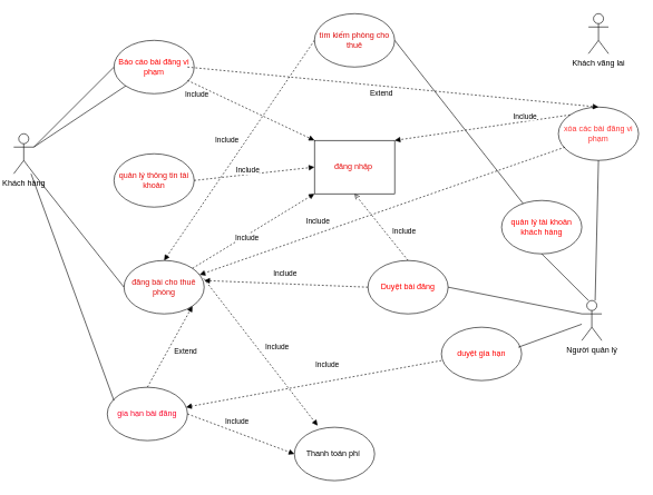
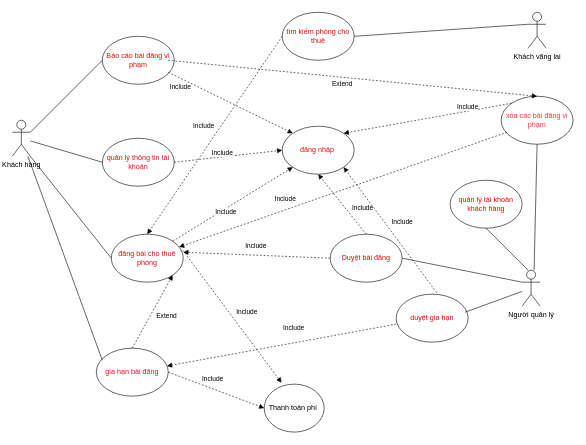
- <mxCell id="16" value="" style="endArrow=none;html=1;rounded=0;" parent="1" source="2" target="8" edge="1"><mxGeometry width="50" height="50" relative="1" as="geometry"><mxPoint x="50" y="260" as="sourcePoint" /><mxPoint x="100" y="210" as="targetPoint" /></mxGeometry></mxCell>
+ <mxCell id="16" value="" style="endArrow=none;html=1;rounded=0;entryX=0;entryY=0.5;entryDx=0;entryDy=0;" parent="1" source="2" target="6" edge="1"><mxGeometry width="50" height="50" relative="1" as="geometry"><mxPoint x="50" y="260" as="sourcePoint" /><mxPoint x="100" y="210" as="targetPoint" /></mxGeometry></mxCell>
- <mxCell id="35" value="" style="endArrow=none;html=1;rounded=0;exitX=1;exitY=0.5;exitDx=0;exitDy=0;" parent="1" source="10" target="13" edge="1"><mxGeometry width="50" height="50" relative="1" as="geometry"><mxPoint x="770" y="110" as="sourcePoint" /><mxPoint x="820" y="60" as="targetPoint" /></mxGeometry></mxCell>
+ <mxCell id="35" value="" style="endArrow=none;html=1;rounded=0;entryX=0;entryY=0.333;entryDx=0;entryDy=0;entryPerimeter=0;exitX=1;exitY=0.5;exitDx=0;exitDy=0;" parent="1" source="10" target="4" edge="1"><mxGeometry width="50" height="50" relative="1" as="geometry"><mxPoint x="770" y="110" as="sourcePoint" /><mxPoint x="820" y="60" as="targetPoint" /></mxGeometry></mxCell>
- <mxCell id="5" value="đăng nhập&amp;nbsp;" style="whiteSpace=wrap;html=1;fontColor=#e70d0d;rounded=0;" parent="1" vertex="1"><mxGeometry x="470" y="210" width="120" height="80" as="geometry" /></mxCell>
+ <mxCell id="5" value="đăng nhập&amp;nbsp;" style="ellipse;whiteSpace=wrap;html=1;fontColor=#e70d0d;" parent="1" vertex="1"><mxGeometry x="470" y="210" width="120" height="80" as="geometry" /></mxCell>
- <mxCell id="42" value="" style="endArrow=open;dashed=1;html=1;rounded=0;entryX=0.5;entryY=1;entryDx=0;entryDy=0;endFill=1;exitX=0.5;exitY=0;exitDx=0;exitDy=0;" parent="1" source="9" target="5" edge="1"><mxGeometry width="50" height="50" relative="1" as="geometry"><mxPoint x="710" y="400" as="sourcePoint" /><mxPoint x="550" y="310" as="targetPoint" /></mxGeometry></mxCell>
+ <mxCell id="42" value="" style="endArrow=block;dashed=1;html=1;rounded=0;entryX=0.5;entryY=1;entryDx=0;entryDy=0;endFill=1;exitX=0.5;exitY=0;exitDx=0;exitDy=0;" parent="1" source="9" target="5" edge="1"><mxGeometry width="50" height="50" relative="1" as="geometry"><mxPoint x="710" y="400" as="sourcePoint" /><mxPoint x="550" y="310" as="targetPoint" /></mxGeometry></mxCell>
+ <mxCell id="44" value="" style="endArrow=block;dashed=1;html=1;rounded=0;entryX=1;entryY=1;entryDx=0;entryDy=0;endFill=1;exitX=0.564;exitY=-0.032;exitDx=0;exitDy=0;exitPerimeter=0;" parent="1" source="14" target="5" edge="1"><mxGeometry width="50" height="50" relative="1" as="geometry"><mxPoint x="770" y="360" as="sourcePoint" /><mxPoint x="610" y="270" as="targetPoint" /></mxGeometry></mxCell>
+ <mxCell id="45" value="Include" style="edgeLabel;html=1;align=center;verticalAlign=middle;resizable=0;points=[];" parent="44" vertex="1" connectable="0"><mxGeometry x="-0.332" y="-1" relative="1" as="geometry"><mxPoint x="-7" y="-47" as="offset" /></mxGeometry></mxCell>
- <mxCell id="11" value="Thanh toán phí&amp;nbsp;" style="ellipse;whiteSpace=wrap;html=1;" parent="1" vertex="1"><mxGeometry x="440" y="640" width="120" height="80" as="geometry" /></mxCell>
+ <mxCell id="11" value="Thanh toán phí&amp;nbsp;" style="ellipse;whiteSpace=wrap;html=1;" parent="1" vertex="1"><mxGeometry x="440" y="640" width="100" height="80" as="geometry" /></mxCell>
